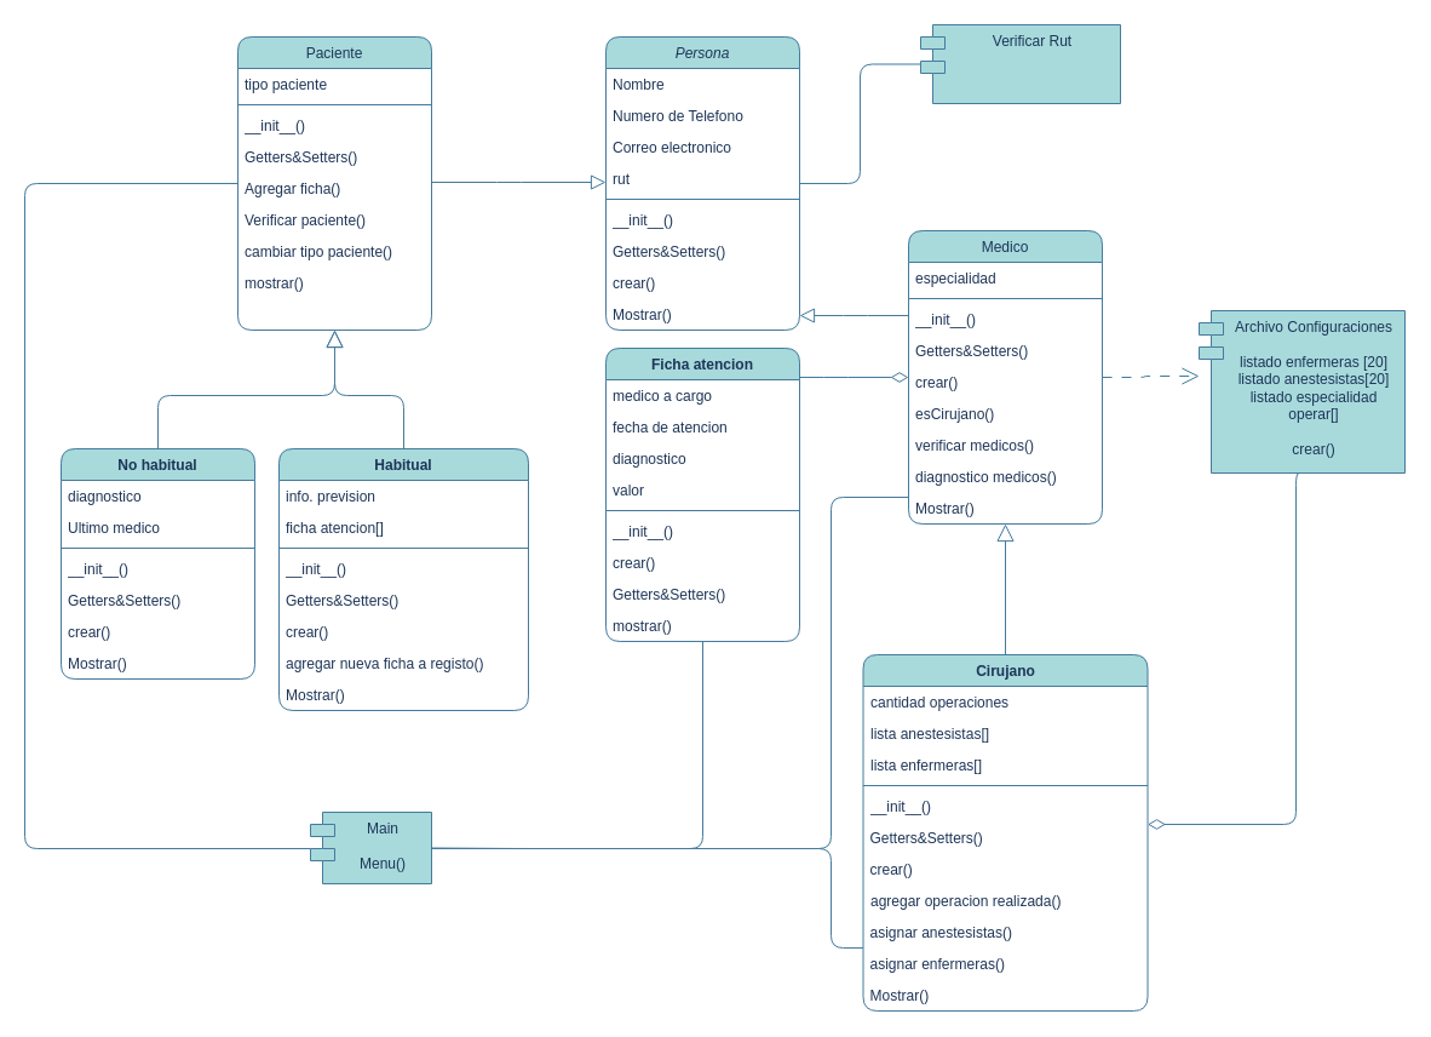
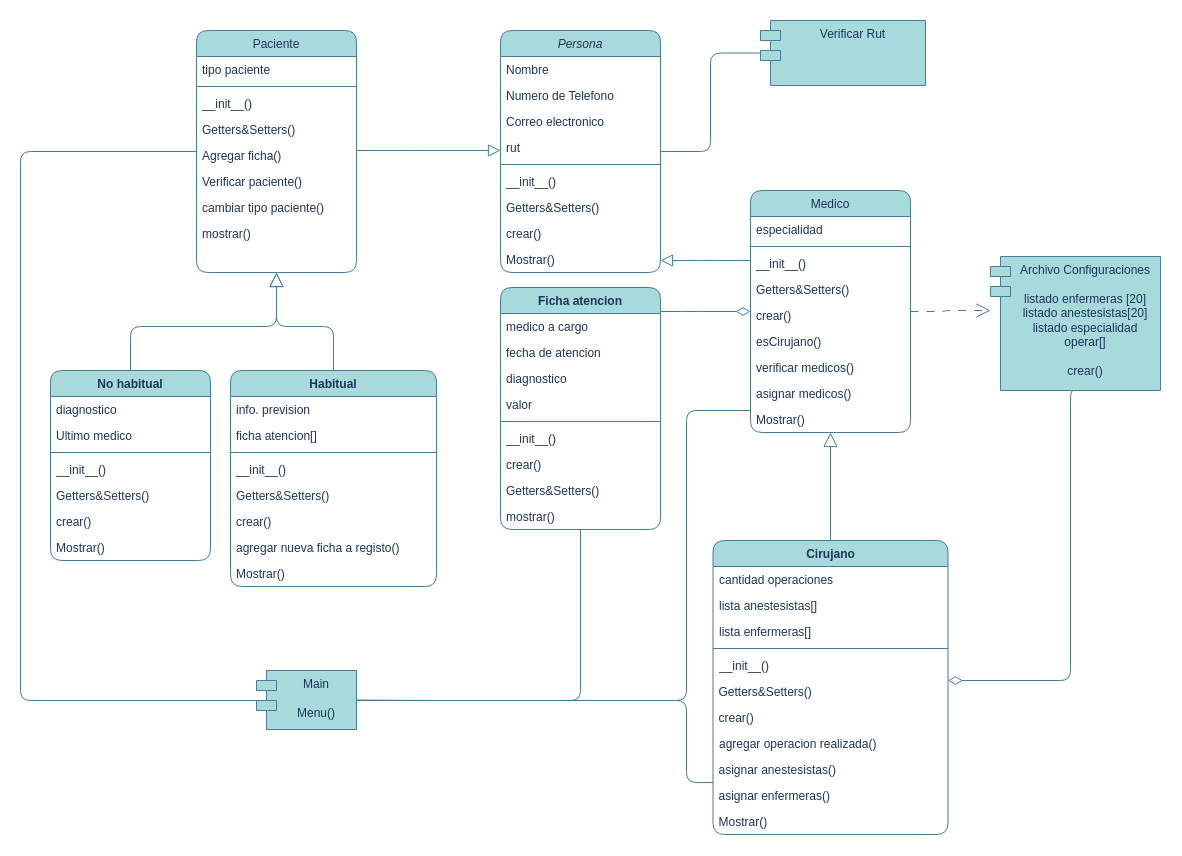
- <mxCell id="33" value="diagnostico medicos()" style="text;align=left;verticalAlign=top;spacingLeft=4;spacingRight=4;overflow=hidden;rotatable=0;points=[[0,0.5],[1,0.5]];portConstraint=eastwest;rounded=1;labelBackgroundColor=none;fontColor=#1D3557;" vertex="1" parent="25"><mxGeometry y="190" width="160" height="26" as="geometry" /></mxCell>
+ <mxCell id="33" value="asignar medicos()" style="text;align=left;verticalAlign=top;spacingLeft=4;spacingRight=4;overflow=hidden;rotatable=0;points=[[0,0.5],[1,0.5]];portConstraint=eastwest;rounded=1;labelBackgroundColor=none;fontColor=#1D3557;" vertex="1" parent="25"><mxGeometry y="190" width="160" height="26" as="geometry" /></mxCell>
